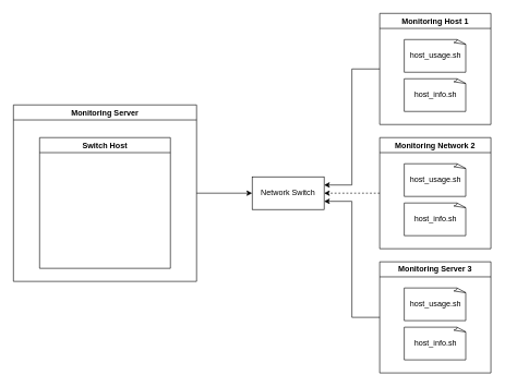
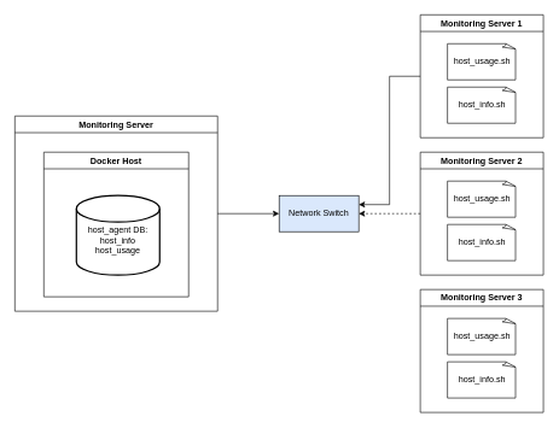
- <mxCell id="8" value="Monitoring Host 1" style="swimlane;whiteSpace=wrap;html=1;" vertex="1" parent="1"><mxGeometry x="580" y="20" width="170" height="170" as="geometry" /></mxCell>
+ <mxCell id="8" value="Monitoring Server 1" style="swimlane;whiteSpace=wrap;html=1;" vertex="1" parent="1"><mxGeometry x="580" y="20" width="170" height="170" as="geometry" /></mxCell>
- <mxCell id="4" value="Switch Host" style="swimlane;whiteSpace=wrap;html=1;" vertex="1" parent="3"><mxGeometry x="40" y="50" width="200" height="200" as="geometry" /></mxCell>
+ <mxCell id="4" value="Docker Host" style="swimlane;whiteSpace=wrap;html=1;" vertex="1" parent="3"><mxGeometry x="40" y="50" width="200" height="200" as="geometry" /></mxCell>
- <mxCell id="12" value="Monitoring Network 2" style="swimlane;whiteSpace=wrap;html=1;" vertex="1" parent="1"><mxGeometry x="580" y="210" width="170" height="170" as="geometry" /></mxCell>
+ <mxCell id="12" value="Monitoring Server 2" style="swimlane;whiteSpace=wrap;html=1;" vertex="1" parent="1"><mxGeometry x="580" y="210" width="170" height="170" as="geometry" /></mxCell>
- <mxCell id="6" value="Network Switch" style="html=1;whiteSpace=wrap;" vertex="1" parent="1"><mxGeometry x="385" y="270" width="110" height="50" as="geometry" /></mxCell>
+ <mxCell id="6" value="Network Switch" style="html=1;whiteSpace=wrap;fillColor=#dae8fc;" vertex="1" parent="1"><mxGeometry x="385" y="270" width="110" height="50" as="geometry" /></mxCell>
+ <mxCell id="5" value="&lt;br&gt;host_agent DB:&lt;br&gt;host_info&lt;br&gt;host_usage" style="strokeWidth=2;html=1;shape=mxgraph.flowchart.database;whiteSpace=wrap;" vertex="1" parent="4"><mxGeometry x="45" y="60" width="115" height="110" as="geometry" /></mxCell>
- <mxCell id="15" style="edgeStyle=orthogonalEdgeStyle;rounded=0;orthogonalLoop=1;jettySize=auto;html=1;exitX=0;exitY=0.5;exitDx=0;exitDy=0;entryX=1;entryY=0.75;entryDx=0;entryDy=0;" edge="1" parent="1" source="16" target="6"><mxGeometry relative="1" as="geometry" /></mxCell>
